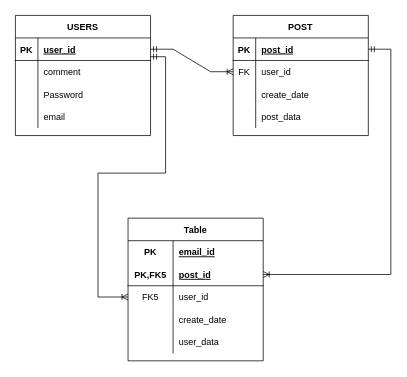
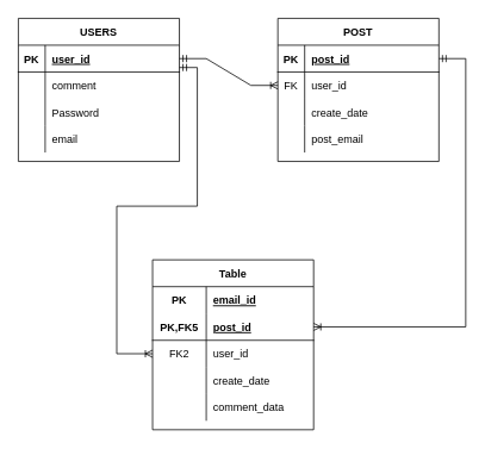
- <mxCell id="27" value="post_data" style="shape=partialRectangle;connectable=0;fillColor=none;top=0;left=0;bottom=0;right=0;align=left;spacingLeft=6;overflow=hidden;" parent="25" vertex="1"><mxGeometry x="30" width="150" height="30" as="geometry"><mxRectangle width="150" height="30" as="alternateBounds" /></mxGeometry></mxCell>
+ <mxCell id="27" value="post_email" style="shape=partialRectangle;connectable=0;fillColor=none;top=0;left=0;bottom=0;right=0;align=left;spacingLeft=6;overflow=hidden;" parent="25" vertex="1"><mxGeometry x="30" width="150" height="30" as="geometry"><mxRectangle width="150" height="30" as="alternateBounds" /></mxGeometry></mxCell>
- <mxCell id="36" value="FK5" style="shape=partialRectangle;connectable=0;fillColor=none;top=0;left=0;bottom=0;right=0;editable=1;overflow=hidden;" parent="35" vertex="1"><mxGeometry width="60" height="30" as="geometry"><mxRectangle width="60" height="30" as="alternateBounds" /></mxGeometry></mxCell>
+ <mxCell id="36" value="FK2" style="shape=partialRectangle;connectable=0;fillColor=none;top=0;left=0;bottom=0;right=0;editable=1;overflow=hidden;" parent="35" vertex="1"><mxGeometry width="60" height="30" as="geometry"><mxRectangle width="60" height="30" as="alternateBounds" /></mxGeometry></mxCell>
- <mxCell id="43" value="user_data" style="shape=partialRectangle;connectable=0;fillColor=none;top=0;left=0;bottom=0;right=0;align=left;spacingLeft=6;overflow=hidden;" parent="41" vertex="1"><mxGeometry x="60" width="120" height="30" as="geometry"><mxRectangle width="120" height="30" as="alternateBounds" /></mxGeometry></mxCell>
+ <mxCell id="43" value="comment_data" style="shape=partialRectangle;connectable=0;fillColor=none;top=0;left=0;bottom=0;right=0;align=left;spacingLeft=6;overflow=hidden;" parent="41" vertex="1"><mxGeometry x="60" width="120" height="30" as="geometry"><mxRectangle width="120" height="30" as="alternateBounds" /></mxGeometry></mxCell>
